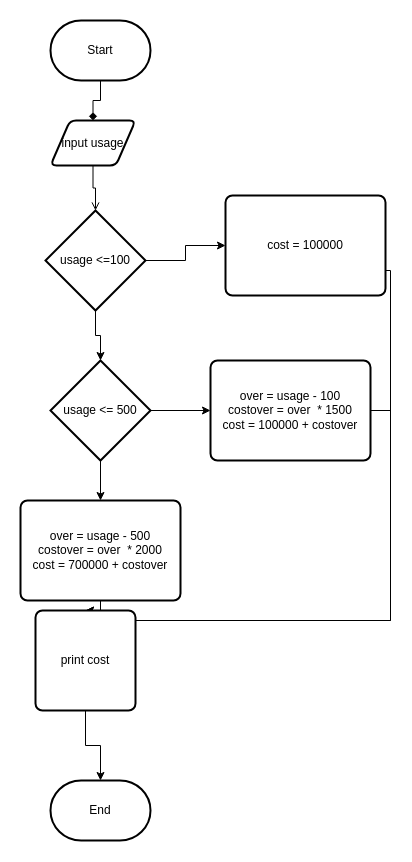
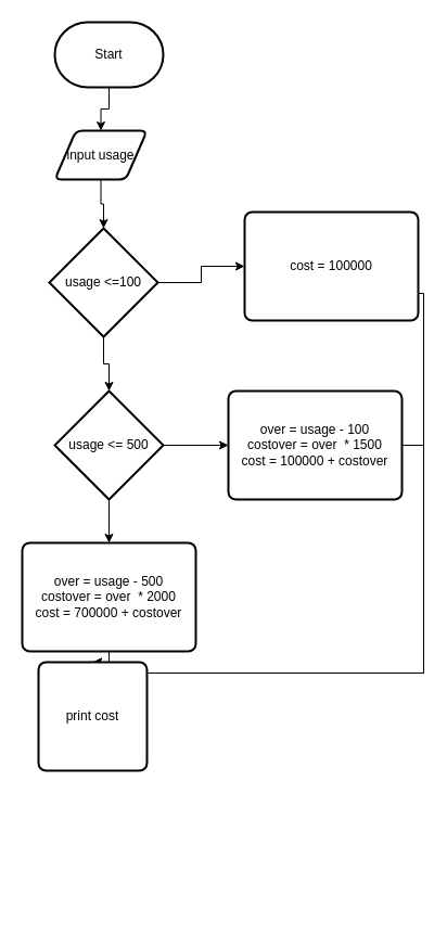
- <mxCell id="2" value="" style="edgeStyle=orthogonalEdgeStyle;rounded=0;orthogonalLoop=1;jettySize=auto;html=1;endArrow=diamond;" edge="1" parent="1" source="3" target="5"><mxGeometry relative="1" as="geometry" /></mxCell>
+ <mxCell id="2" value="" style="edgeStyle=orthogonalEdgeStyle;rounded=0;orthogonalLoop=1;jettySize=auto;html=1;" edge="1" parent="1" source="3" target="5"><mxGeometry relative="1" as="geometry" /></mxCell>
- <mxCell id="4" value="" style="edgeStyle=orthogonalEdgeStyle;rounded=0;orthogonalLoop=1;jettySize=auto;html=1;endArrow=open;" edge="1" parent="1" source="5" target="8"><mxGeometry relative="1" as="geometry" /></mxCell>
+ <mxCell id="4" value="" style="edgeStyle=orthogonalEdgeStyle;rounded=0;orthogonalLoop=1;jettySize=auto;html=1;" edge="1" parent="1" source="5" target="8"><mxGeometry relative="1" as="geometry" /></mxCell>
- <mxCell id="18" value="" style="edgeStyle=orthogonalEdgeStyle;rounded=0;orthogonalLoop=1;jettySize=auto;html=1;" edge="1" parent="1" source="19" target="20"><mxGeometry relative="1" as="geometry" /></mxCell>
- <mxCell id="20" value="End" style="strokeWidth=2;html=1;shape=mxgraph.flowchart.terminator;whiteSpace=wrap;" vertex="1" parent="1"><mxGeometry x="50" y="780" width="100" height="60" as="geometry" /></mxCell>
